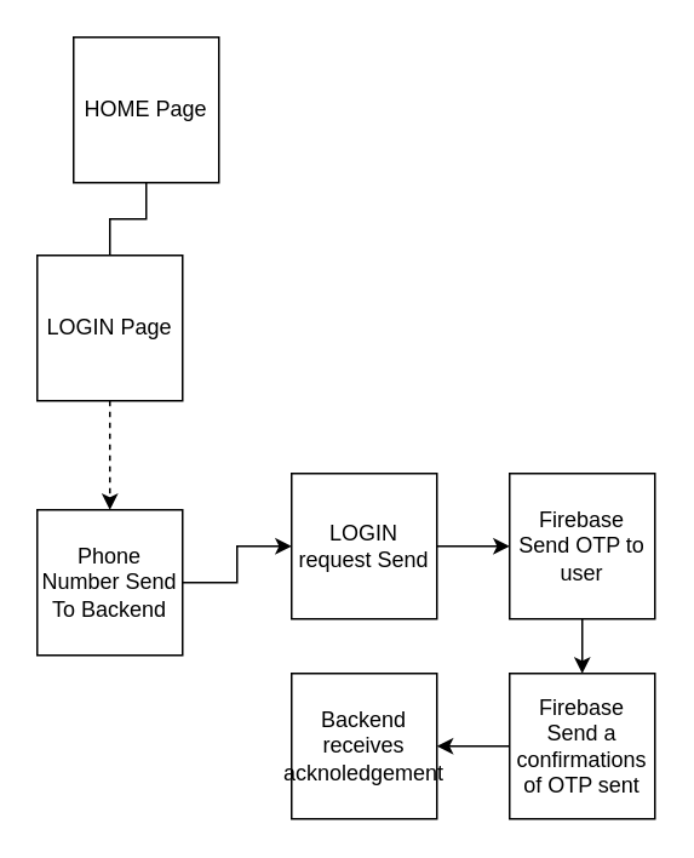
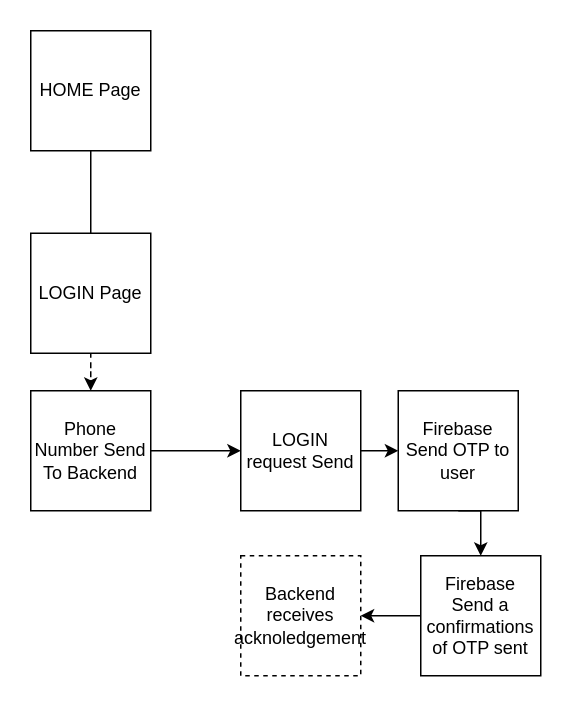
- <mxCell id="3" value="HOME Page" style="whiteSpace=wrap;html=1;aspect=fixed;" vertex="1" parent="1"><mxGeometry x="40" y="20" width="80" height="80" as="geometry" /></mxCell>
+ <mxCell id="3" value="HOME Page" style="whiteSpace=wrap;html=1;aspect=fixed;" vertex="1" parent="1"><mxGeometry x="20" y="20" width="80" height="80" as="geometry" /></mxCell>
- <mxCell id="5" value="LOGIN Page" style="whiteSpace=wrap;html=1;aspect=fixed;" vertex="1" parent="1"><mxGeometry x="20" y="140" width="80" height="80" as="geometry" /></mxCell>
+ <mxCell id="5" value="LOGIN Page" style="whiteSpace=wrap;html=1;aspect=fixed;" vertex="1" parent="1"><mxGeometry x="20" y="155" width="80" height="80" as="geometry" /></mxCell>
- <mxCell id="11" value="Firebase Send OTP to user" style="whiteSpace=wrap;html=1;aspect=fixed;" vertex="1" parent="1"><mxGeometry x="280" y="260" width="80" height="80" as="geometry" /></mxCell>
+ <mxCell id="11" value="Firebase Send OTP to user" style="whiteSpace=wrap;html=1;aspect=fixed;" vertex="1" parent="1"><mxGeometry x="265" y="260" width="80" height="80" as="geometry" /></mxCell>
- <mxCell id="7" value="Phone Number Send&lt;div&gt;To Backend&lt;/div&gt;" style="whiteSpace=wrap;html=1;aspect=fixed;" vertex="1" parent="1"><mxGeometry x="20" y="280" width="80" height="80" as="geometry" /></mxCell>
+ <mxCell id="7" value="Phone Number Send&lt;div&gt;To Backend&lt;/div&gt;" style="whiteSpace=wrap;html=1;aspect=fixed;" vertex="1" parent="1"><mxGeometry x="20" y="260" width="80" height="80" as="geometry" /></mxCell>
- <mxCell id="14" value="Backend receives acknoledgement" style="whiteSpace=wrap;html=1;aspect=fixed;" vertex="1" parent="1"><mxGeometry x="160" y="370" width="80" height="80" as="geometry" /></mxCell>
+ <mxCell id="14" value="Backend receives acknoledgement" style="whiteSpace=wrap;html=1;aspect=fixed;dashed=1;" vertex="1" parent="1"><mxGeometry x="160" y="370" width="80" height="80" as="geometry" /></mxCell>
